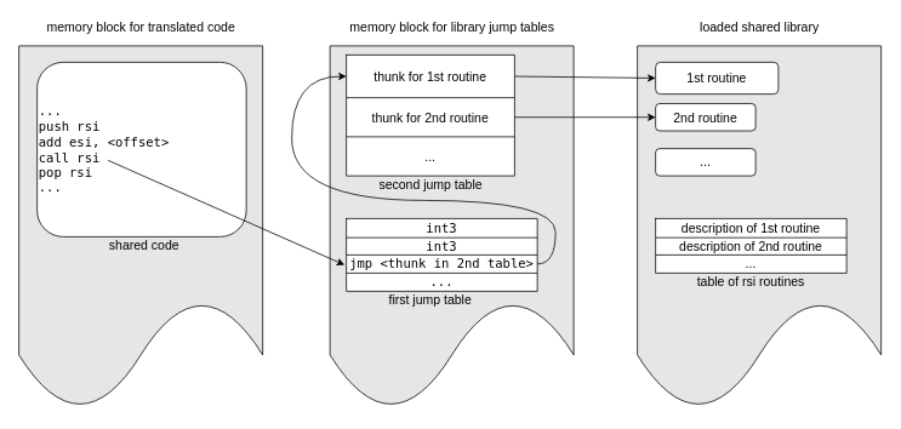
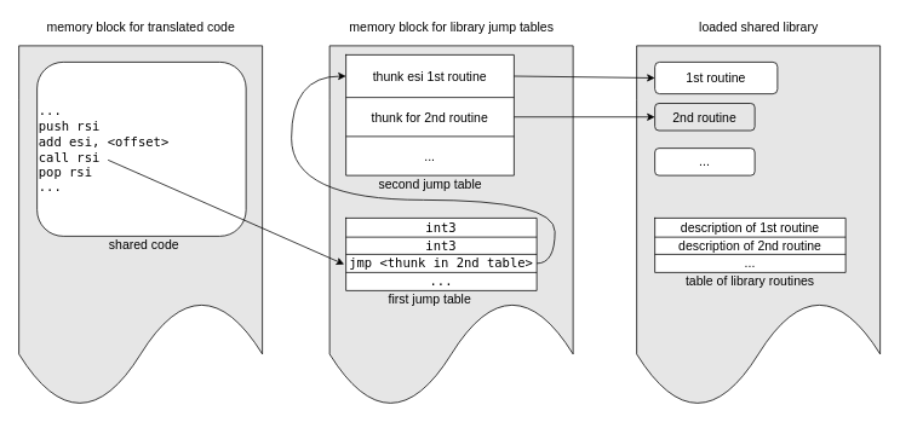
- <mxCell id="9" value="&lt;p&gt;&lt;font style=&quot;line-height: 120% ; font-size: 14px&quot;&gt;thunk for 1st routine&lt;/font&gt;&lt;/p&gt;" style="shape=partialRectangle;html=1;whiteSpace=wrap;connectable=0;fillColor=none;top=0;left=0;bottom=0;right=0;overflow=visible;align=center;verticalAlign=middle;labelPosition=center;verticalLabelPosition=middle;horizontal=1;" vertex="1" parent="8"><mxGeometry width="185" height="47" as="geometry" /></mxCell>
+ <mxCell id="9" value="&lt;p&gt;&lt;font style=&quot;line-height: 120% ; font-size: 14px&quot;&gt;thunk esi 1st routine&lt;/font&gt;&lt;/p&gt;" style="shape=partialRectangle;html=1;whiteSpace=wrap;connectable=0;fillColor=none;top=0;left=0;bottom=0;right=0;overflow=visible;align=center;verticalAlign=middle;labelPosition=center;verticalLabelPosition=middle;horizontal=1;" vertex="1" parent="8"><mxGeometry width="185" height="47" as="geometry" /></mxCell>
- <mxCell id="26" value="&lt;font style=&quot;font-size: 14px&quot;&gt;2nd routine&lt;/font&gt;" style="rounded=1;whiteSpace=wrap;html=1;strokeWidth=1;fillColor=#ffffff;align=center;" vertex="1" parent="1"><mxGeometry x="720" y="113.5" width="110" height="30" as="geometry" /></mxCell>
+ <mxCell id="26" value="&lt;font style=&quot;font-size: 14px&quot;&gt;2nd routine&lt;/font&gt;" style="rounded=1;whiteSpace=wrap;html=1;strokeWidth=1;fillColor=#e6e6e6;align=center;" vertex="1" parent="1"><mxGeometry x="720" y="113.5" width="110" height="30" as="geometry" /></mxCell>
- <mxCell id="40" value="&lt;font style=&quot;font-size: 14px&quot;&gt;table of rsi routines&lt;/font&gt;" style="text;html=1;strokeColor=none;fillColor=none;align=center;verticalAlign=middle;whiteSpace=wrap;rounded=0;" vertex="1" parent="1"><mxGeometry x="750" y="300" width="150" height="20" as="geometry" /></mxCell>
+ <mxCell id="40" value="&lt;font style=&quot;font-size: 14px&quot;&gt;table of library routines&lt;/font&gt;" style="text;html=1;strokeColor=none;fillColor=none;align=center;verticalAlign=middle;whiteSpace=wrap;rounded=0;" vertex="1" parent="1"><mxGeometry x="750" y="300" width="150" height="20" as="geometry" /></mxCell>
